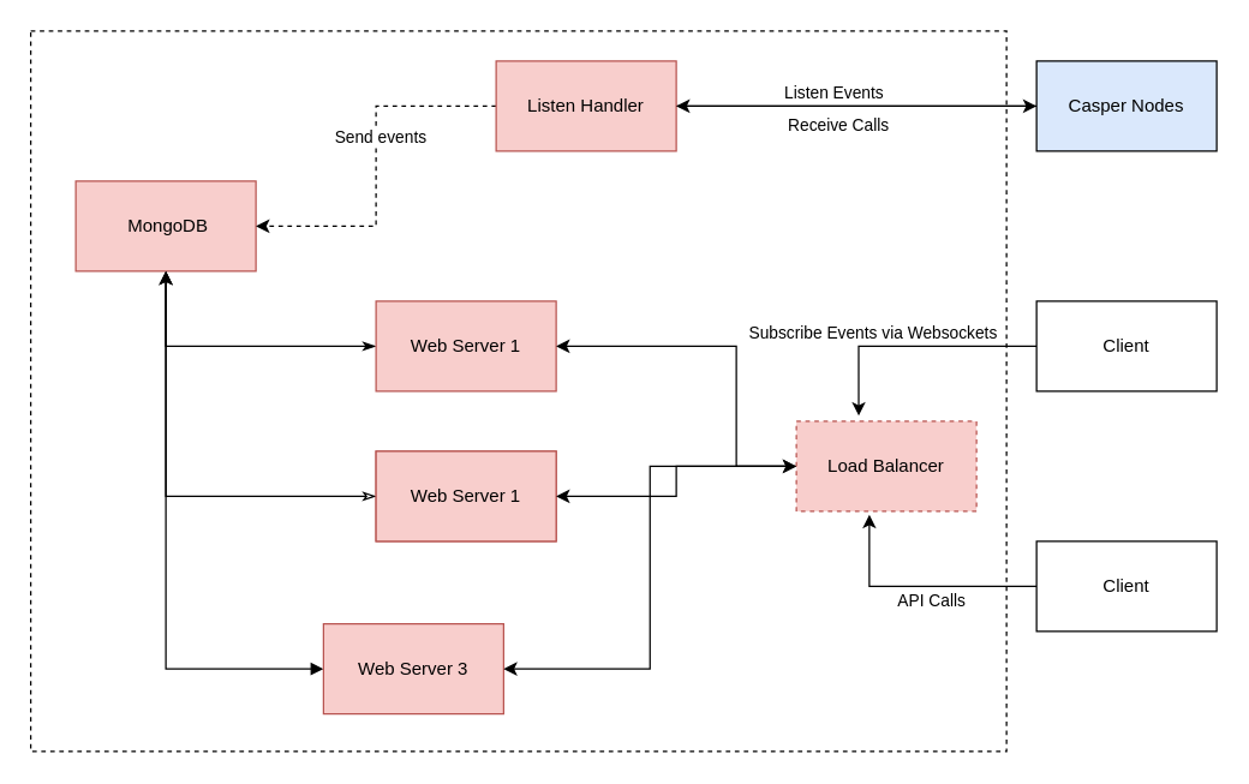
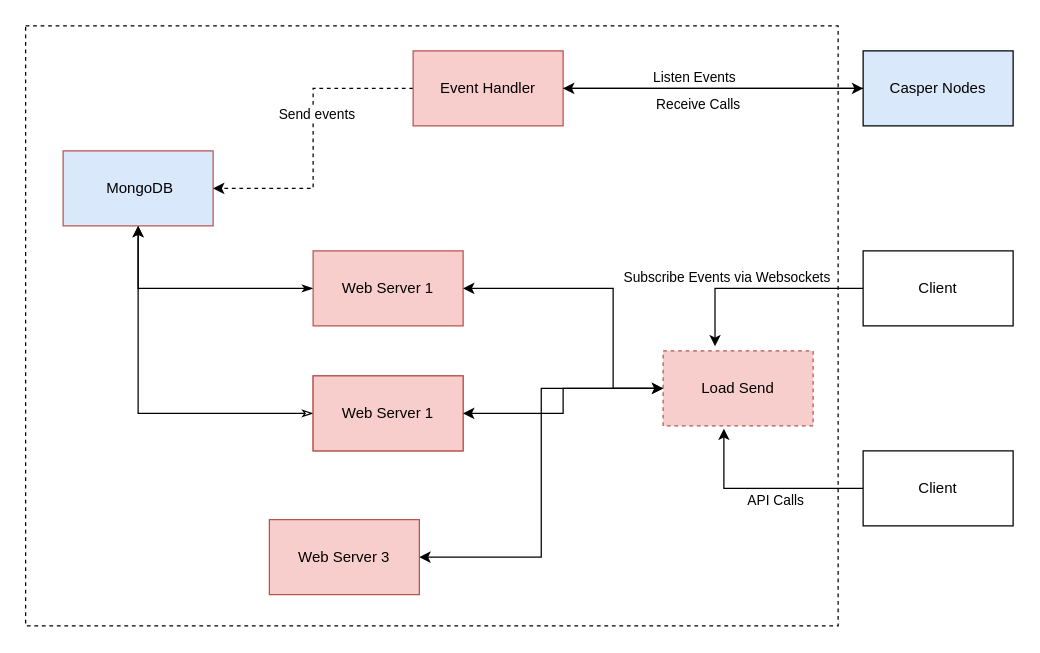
- <mxCell id="7" value="Listen Handler" style="rounded=0;whiteSpace=wrap;html=1;fillColor=#f8cecc;strokeColor=#b85450;" vertex="1" parent="1"><mxGeometry x="330" y="40" width="120" height="60" as="geometry" /></mxCell>
+ <mxCell id="7" value="Event Handler" style="rounded=0;whiteSpace=wrap;html=1;fillColor=#f8cecc;strokeColor=#b85450;" vertex="1" parent="1"><mxGeometry x="330" y="40" width="120" height="60" as="geometry" /></mxCell>
- <mxCell id="3" value="&amp;nbsp;MongoDB" style="rounded=0;whiteSpace=wrap;html=1;fillColor=#f8cecc;strokeColor=#b85450;" vertex="1" parent="1"><mxGeometry x="50" y="120" width="120" height="60" as="geometry" /></mxCell>
+ <mxCell id="3" value="&amp;nbsp;MongoDB" style="rounded=0;whiteSpace=wrap;html=1;fillColor=#dae8fc;strokeColor=#b85450;" vertex="1" parent="1"><mxGeometry x="50" y="120" width="120" height="60" as="geometry" /></mxCell>
- <mxCell id="27" value="Load Balancer" style="rounded=0;whiteSpace=wrap;html=1;fillColor=#f8cecc;strokeColor=#b85450;dashed=1;" vertex="1" parent="1"><mxGeometry x="530" y="280" width="120" height="60" as="geometry" /></mxCell>
+ <mxCell id="27" value="Load Send" style="rounded=0;whiteSpace=wrap;html=1;fillColor=#f8cecc;strokeColor=#b85450;dashed=1;" vertex="1" parent="1"><mxGeometry x="530" y="280" width="120" height="60" as="geometry" /></mxCell>
- <mxCell id="14" style="edgeStyle=orthogonalEdgeStyle;rounded=0;orthogonalLoop=1;jettySize=auto;html=1;startArrow=block;startFill=1;" edge="1" parent="1" source="15" target="3"><mxGeometry relative="1" as="geometry" /></mxCell>
